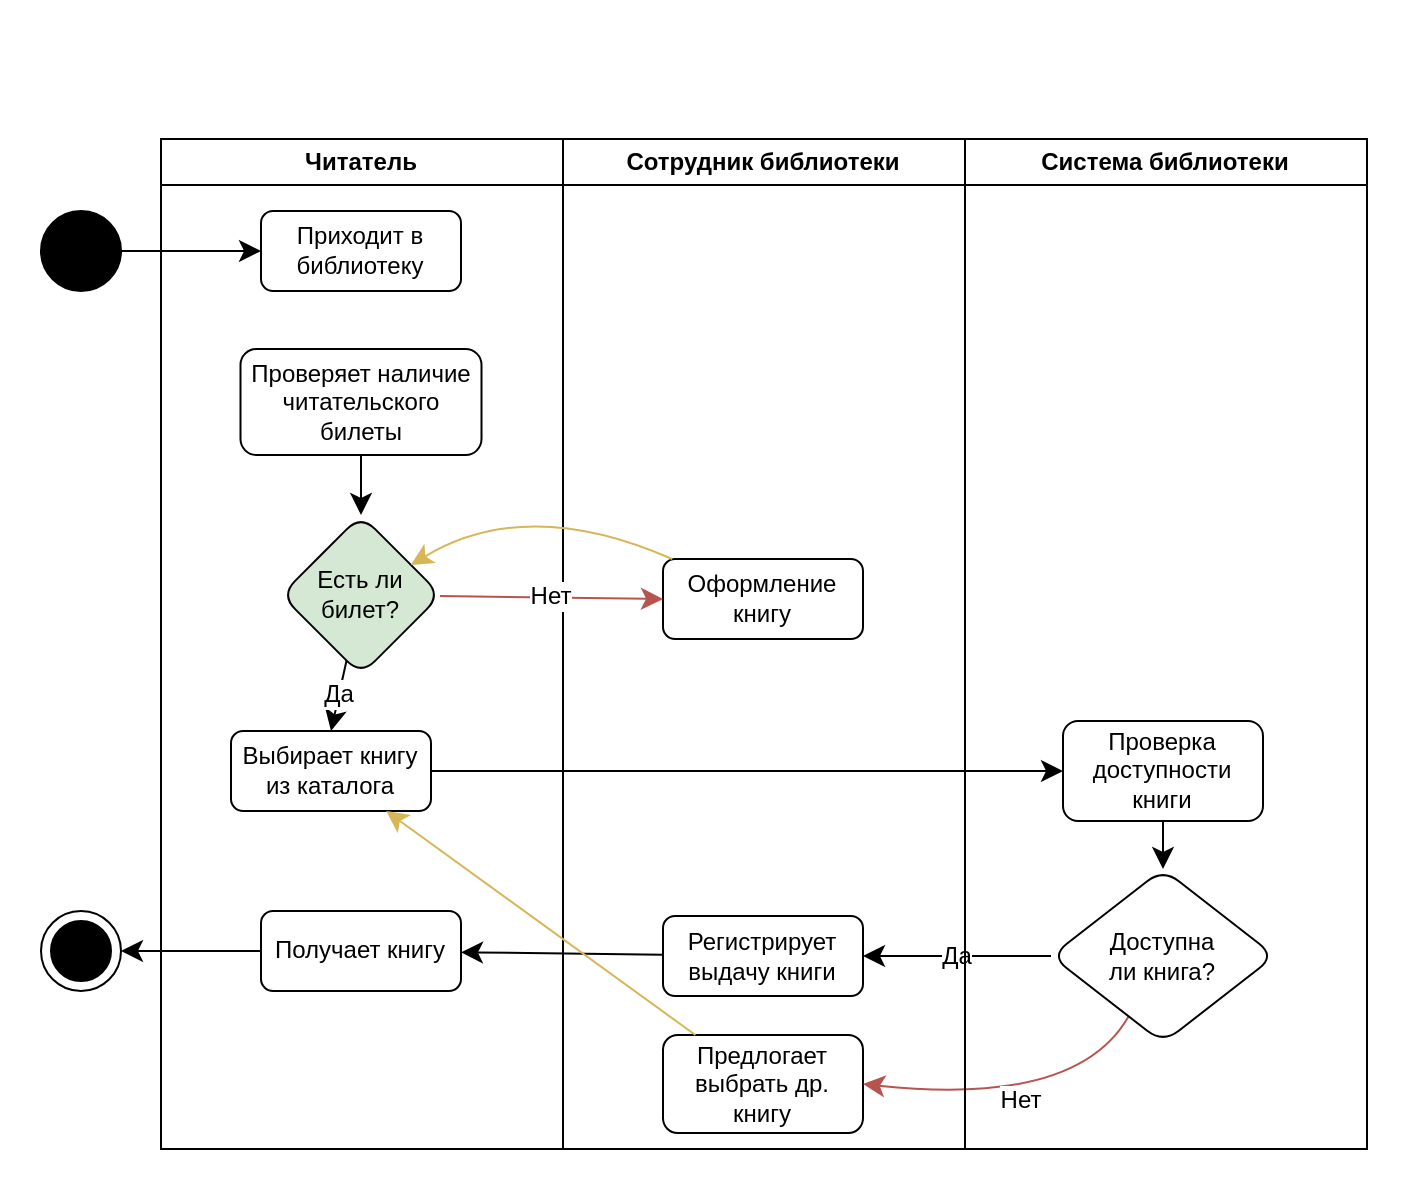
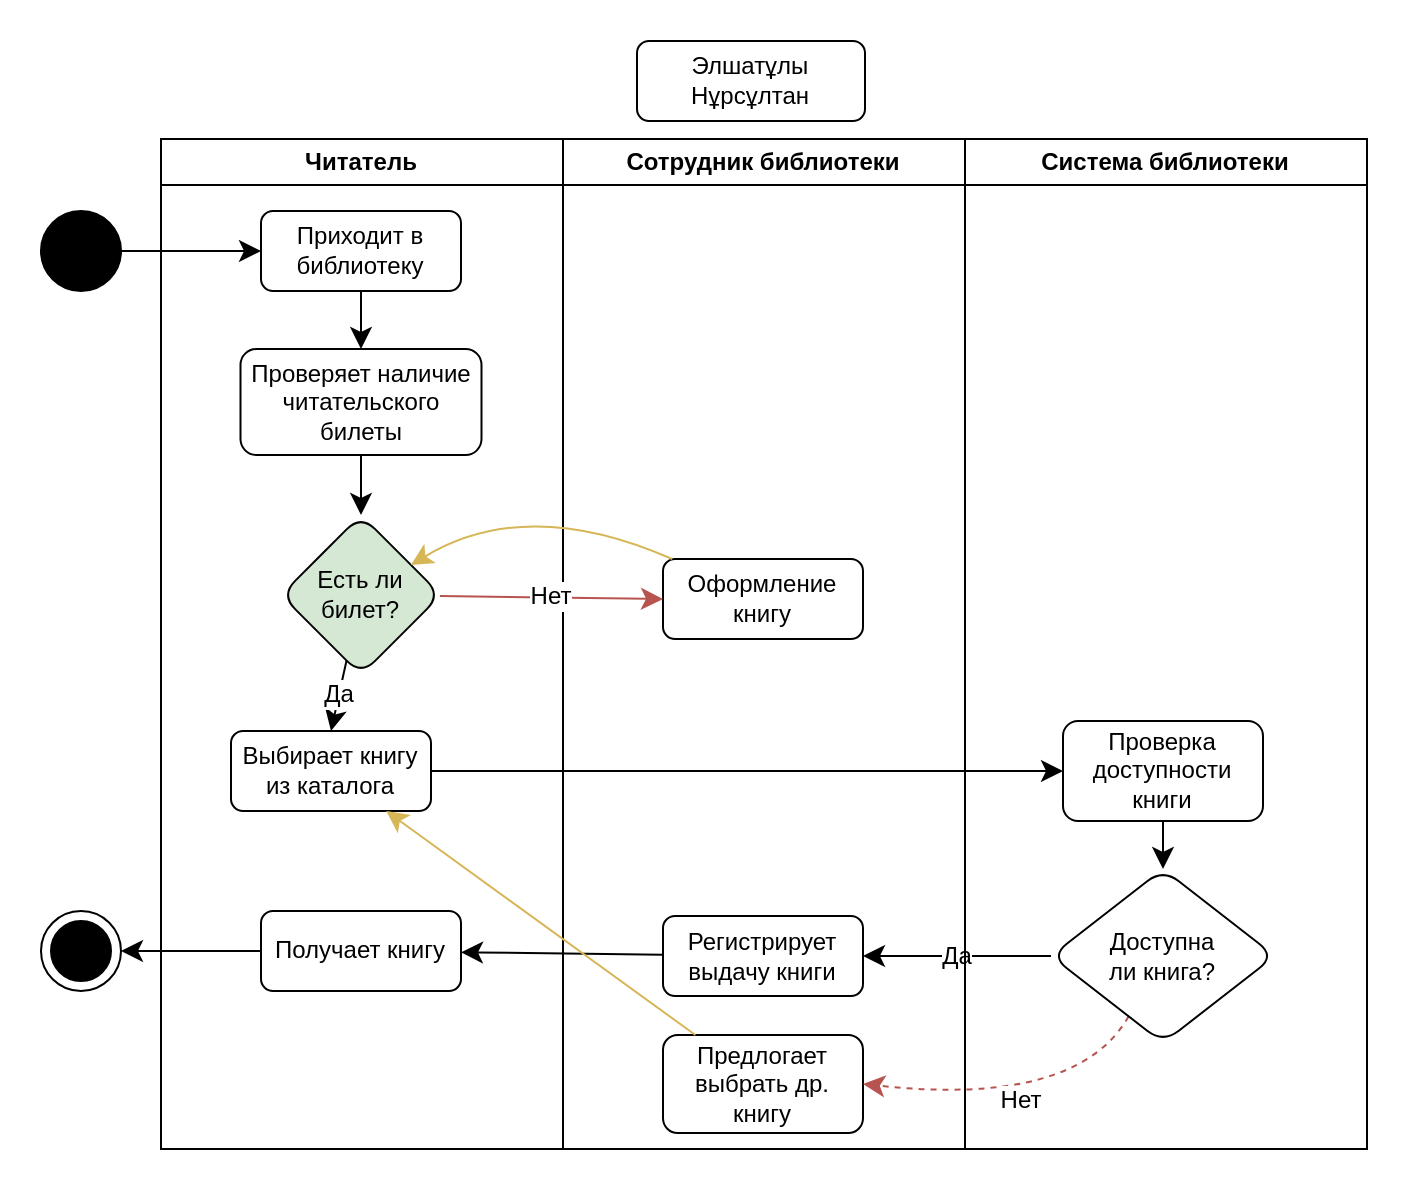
+ <mxCell id="30" value="Элшатұлы Нұрсұлтан" style="shape=rect;rounded=1;html=1;whiteSpace=wrap;align=center;" vertex="1" parent="1"><mxGeometry x="318" y="20" width="114" height="40" as="geometry" /></mxCell>
+ <mxCell id="7" value="" style="edgeStyle=none;curved=1;rounded=0;orthogonalLoop=1;jettySize=auto;html=1;fontSize=12;startSize=8;endSize=8;" edge="1" parent="6" source="8" target="10"><mxGeometry relative="1" as="geometry" /></mxCell>
- <mxCell id="22" value="Нет" style="edgeStyle=none;curved=1;rounded=0;orthogonalLoop=1;jettySize=auto;html=1;entryX=1;entryY=0.5;entryDx=0;entryDy=0;fontSize=12;startSize=8;endSize=8;fillColor=#f8cecc;strokeColor=#b85450;" edge="1" parent="1" source="23" target="5"><mxGeometry relative="1" as="geometry"><Array as="points"><mxPoint x="538" y="553" /></Array></mxGeometry></mxCell>
+ <mxCell id="22" value="Нет" style="edgeStyle=none;curved=1;rounded=0;orthogonalLoop=1;jettySize=auto;html=1;entryX=1;entryY=0.5;entryDx=0;entryDy=0;fontSize=12;startSize=8;endSize=8;fillColor=#f8cecc;strokeColor=#b85450;dashed=1;" edge="1" parent="1" source="23" target="5"><mxGeometry relative="1" as="geometry"><Array as="points"><mxPoint x="538" y="553" /></Array></mxGeometry></mxCell>
